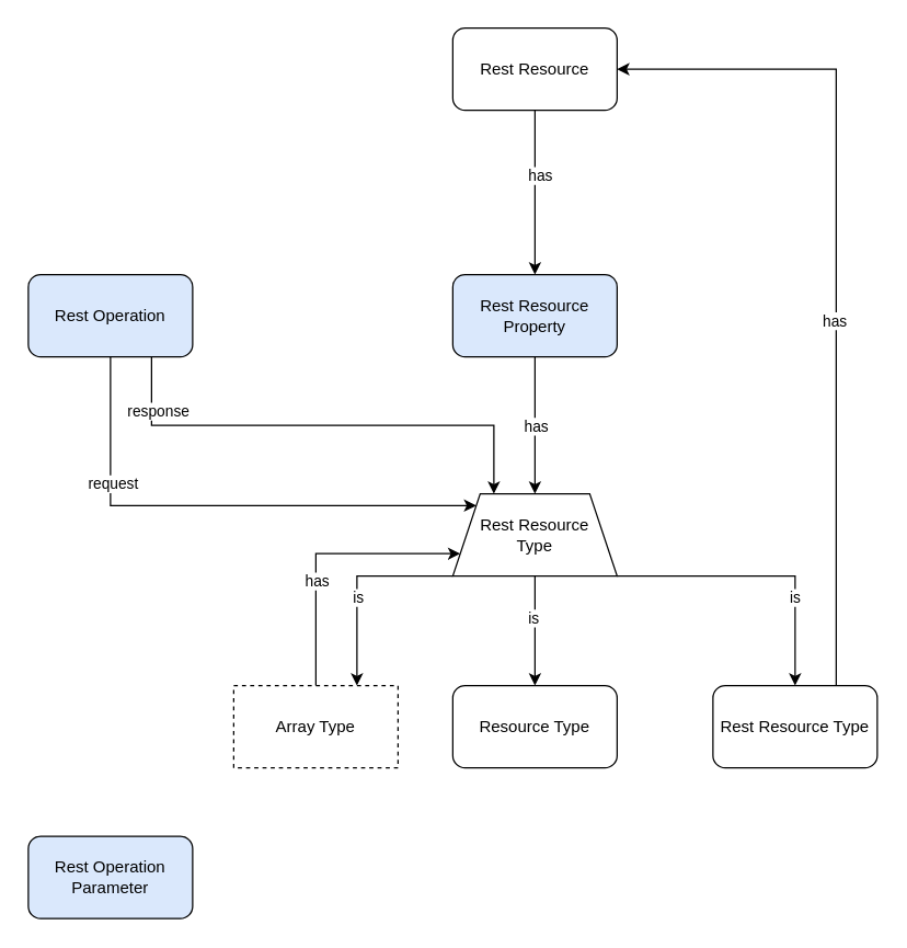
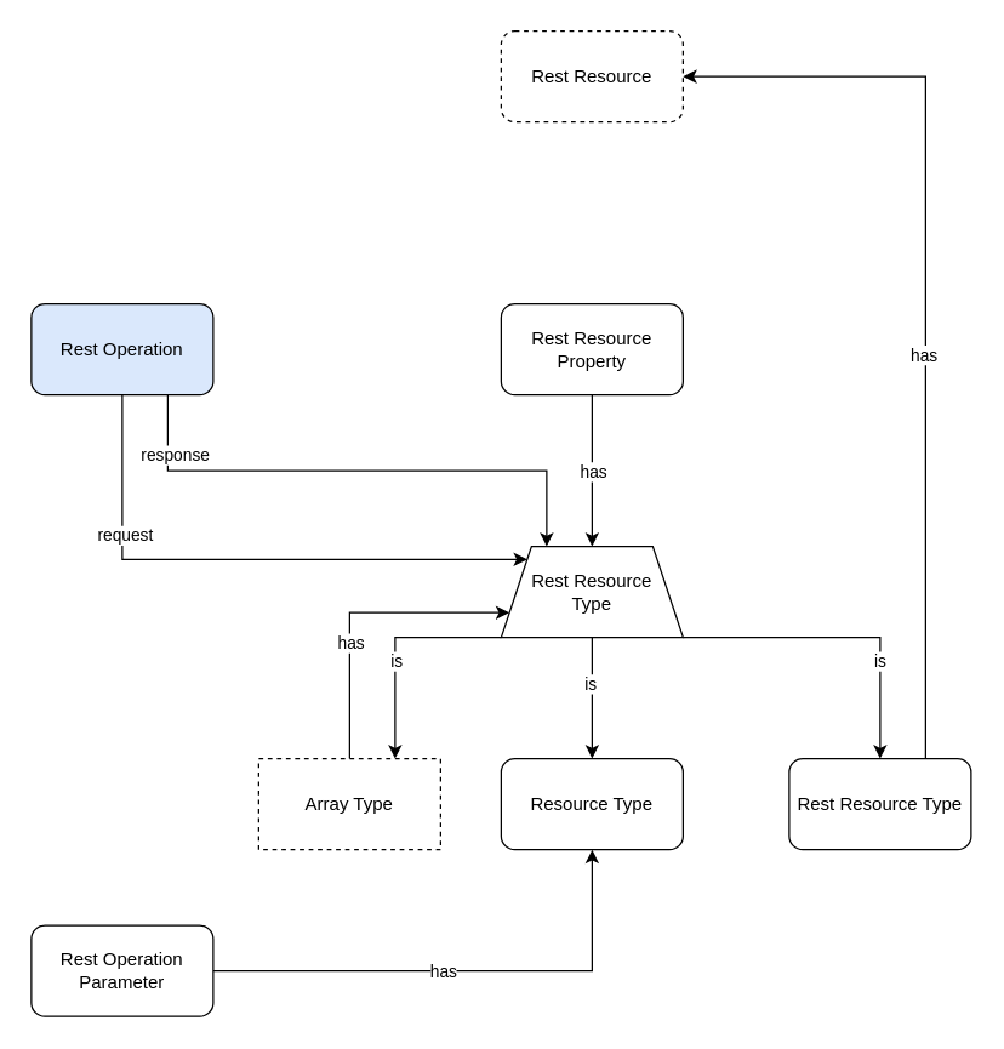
- <mxCell id="4" value="Rest Resource" style="rounded=1;whiteSpace=wrap;html=1;" vertex="1" parent="1"><mxGeometry x="330" y="20" width="120" height="60" as="geometry" /></mxCell>
+ <mxCell id="4" value="Rest Resource" style="rounded=1;whiteSpace=wrap;html=1;dashed=1;" vertex="1" parent="1"><mxGeometry x="330" y="20" width="120" height="60" as="geometry" /></mxCell>
- <mxCell id="2" style="edgeStyle=orthogonalEdgeStyle;rounded=0;orthogonalLoop=1;jettySize=auto;html=1;" edge="1" parent="1" source="4" target="18"><mxGeometry relative="1" as="geometry" /></mxCell>
- <mxCell id="3" value="has" style="edgeLabel;html=1;align=center;verticalAlign=middle;resizable=0;points=[];" vertex="1" connectable="0" parent="2"><mxGeometry x="-0.217" y="3" relative="1" as="geometry"><mxPoint as="offset" /></mxGeometry></mxCell>
- <mxCell id="18" value="Rest Resource Property" style="rounded=1;whiteSpace=wrap;html=1;fillColor=#dae8fc;" vertex="1" parent="1"><mxGeometry x="330" y="200" width="120" height="60" as="geometry" /></mxCell>
+ <mxCell id="18" value="Rest Resource Property" style="rounded=1;whiteSpace=wrap;html=1;" vertex="1" parent="1"><mxGeometry x="330" y="200" width="120" height="60" as="geometry" /></mxCell>
- <mxCell id="29" value="Rest Operation Parameter" style="rounded=1;whiteSpace=wrap;html=1;fillColor=#dae8fc;" vertex="1" parent="1"><mxGeometry x="20" y="610" width="120" height="60" as="geometry" /></mxCell>
+ <mxCell id="29" value="Rest Operation Parameter" style="rounded=1;whiteSpace=wrap;html=1;" vertex="1" parent="1"><mxGeometry x="20" y="610" width="120" height="60" as="geometry" /></mxCell>
+ <mxCell id="27" style="edgeStyle=orthogonalEdgeStyle;rounded=0;orthogonalLoop=1;jettySize=auto;html=1;entryX=0.5;entryY=1;entryDx=0;entryDy=0;" edge="1" parent="1" source="29" target="15"><mxGeometry relative="1" as="geometry" /></mxCell>
+ <mxCell id="28" value="has" style="edgeLabel;html=1;align=center;verticalAlign=middle;resizable=0;points=[];" vertex="1" connectable="0" parent="27"><mxGeometry x="-0.085" relative="1" as="geometry"><mxPoint as="offset" /></mxGeometry></mxCell>
